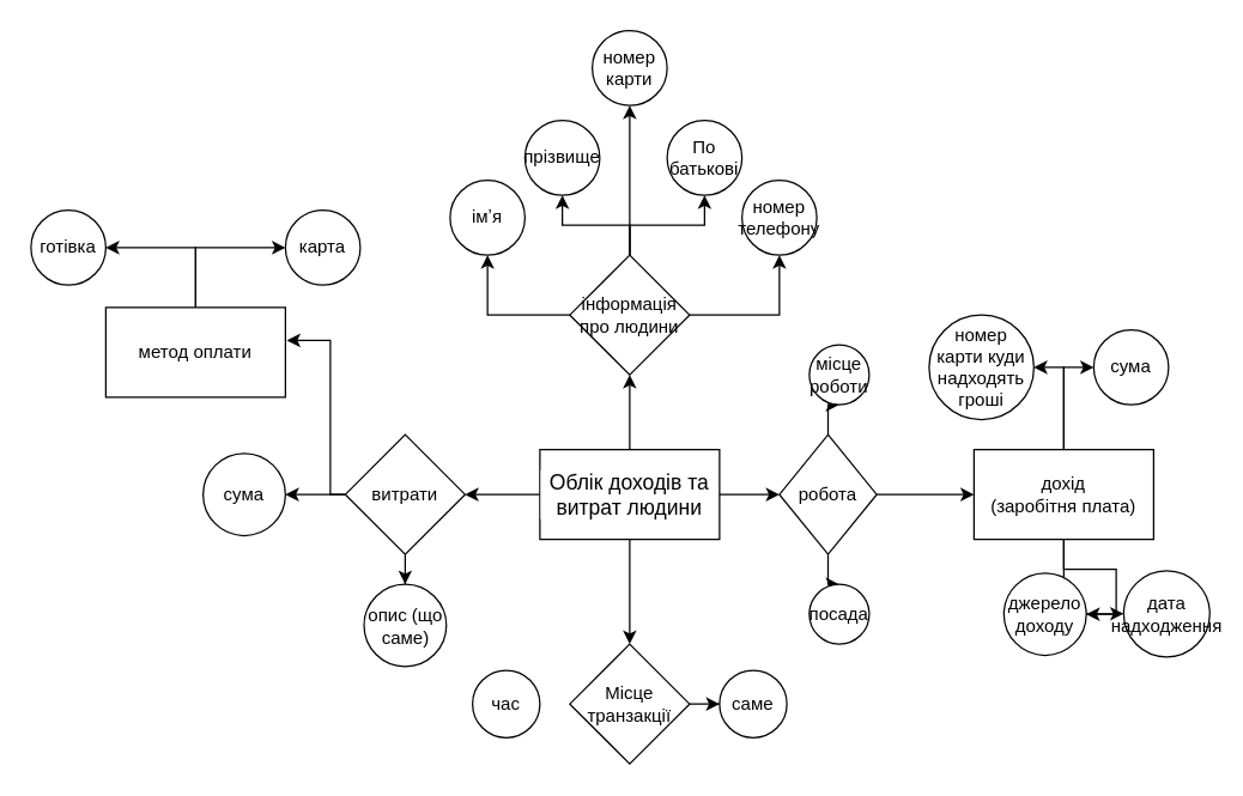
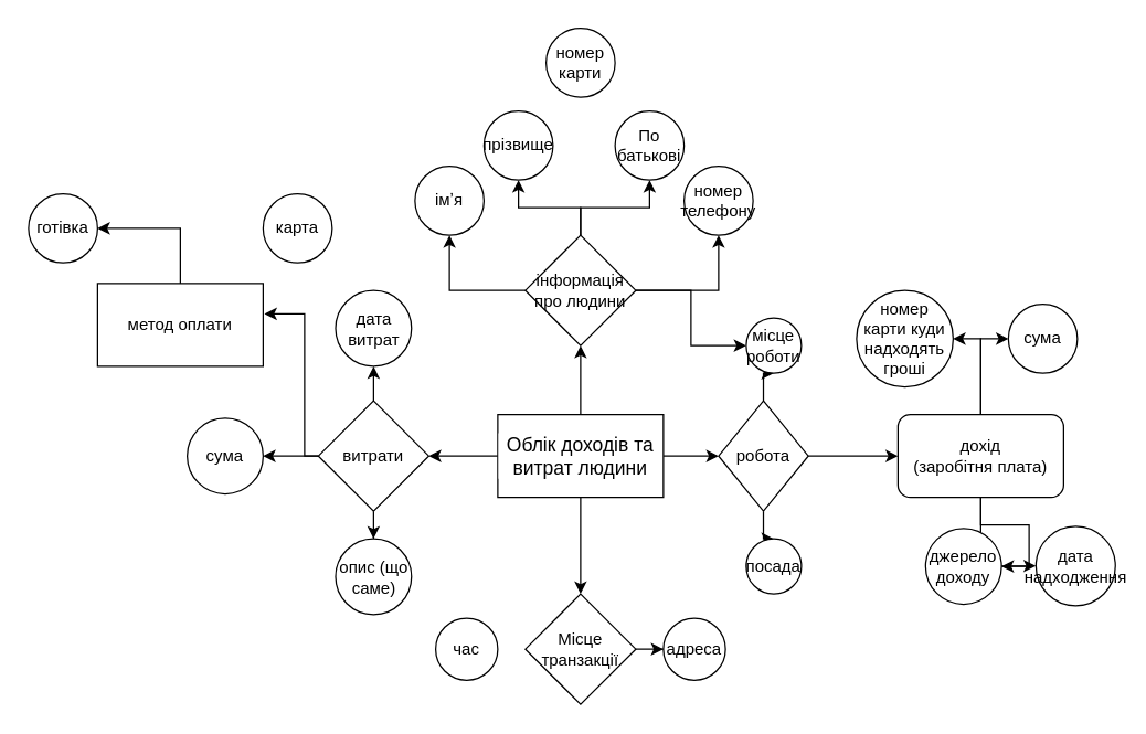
- <mxCell id="11" style="edgeStyle=orthogonalEdgeStyle;rounded=0;orthogonalLoop=1;jettySize=auto;html=1;" parent="1" source="12" target="49" edge="1"><mxGeometry relative="1" as="geometry" /></mxCell>
+ <mxCell id="11" style="edgeStyle=orthogonalEdgeStyle;rounded=0;orthogonalLoop=1;jettySize=auto;html=1;" parent="1" source="12" target="27" edge="1"><mxGeometry relative="1" as="geometry" /></mxCell>
- <mxCell id="44" style="edgeStyle=orthogonalEdgeStyle;rounded=0;orthogonalLoop=1;jettySize=auto;html=1;entryX=0;entryY=0.5;entryDx=0;entryDy=0;" parent="1" source="45" target="47" edge="1"><mxGeometry relative="1" as="geometry" /></mxCell>
+ <mxCell id="36" value="дата витрат" style="ellipse;whiteSpace=wrap;html=1;aspect=fixed;" parent="1" vertex="1"><mxGeometry x="242.5" y="210" width="55" height="55" as="geometry" /></mxCell>
+ <mxCell id="33" style="edgeStyle=orthogonalEdgeStyle;rounded=0;orthogonalLoop=1;jettySize=auto;html=1;" parent="1" source="35" target="36" edge="1"><mxGeometry relative="1" as="geometry" /></mxCell>
- <mxCell id="26" value="дохід &lt;br&gt;(заробітня плата)" style="rounded=0;whiteSpace=wrap;html=1;" parent="1" vertex="1"><mxGeometry x="650" y="300" width="120" height="60" as="geometry" /></mxCell>
+ <mxCell id="26" value="дохід &lt;br&gt;(заробітня плата)" style="whiteSpace=wrap;html=1;rounded=1;" parent="1" vertex="1"><mxGeometry x="650" y="300" width="120" height="60" as="geometry" /></mxCell>
- <mxCell id="41" value="саме" style="ellipse;whiteSpace=wrap;html=1;aspect=fixed;" parent="1" vertex="1"><mxGeometry x="480" y="447.5" width="45" height="45" as="geometry" /></mxCell>
+ <mxCell id="41" value="адреса" style="ellipse;whiteSpace=wrap;html=1;aspect=fixed;" parent="1" vertex="1"><mxGeometry x="480" y="447.5" width="45" height="45" as="geometry" /></mxCell>
